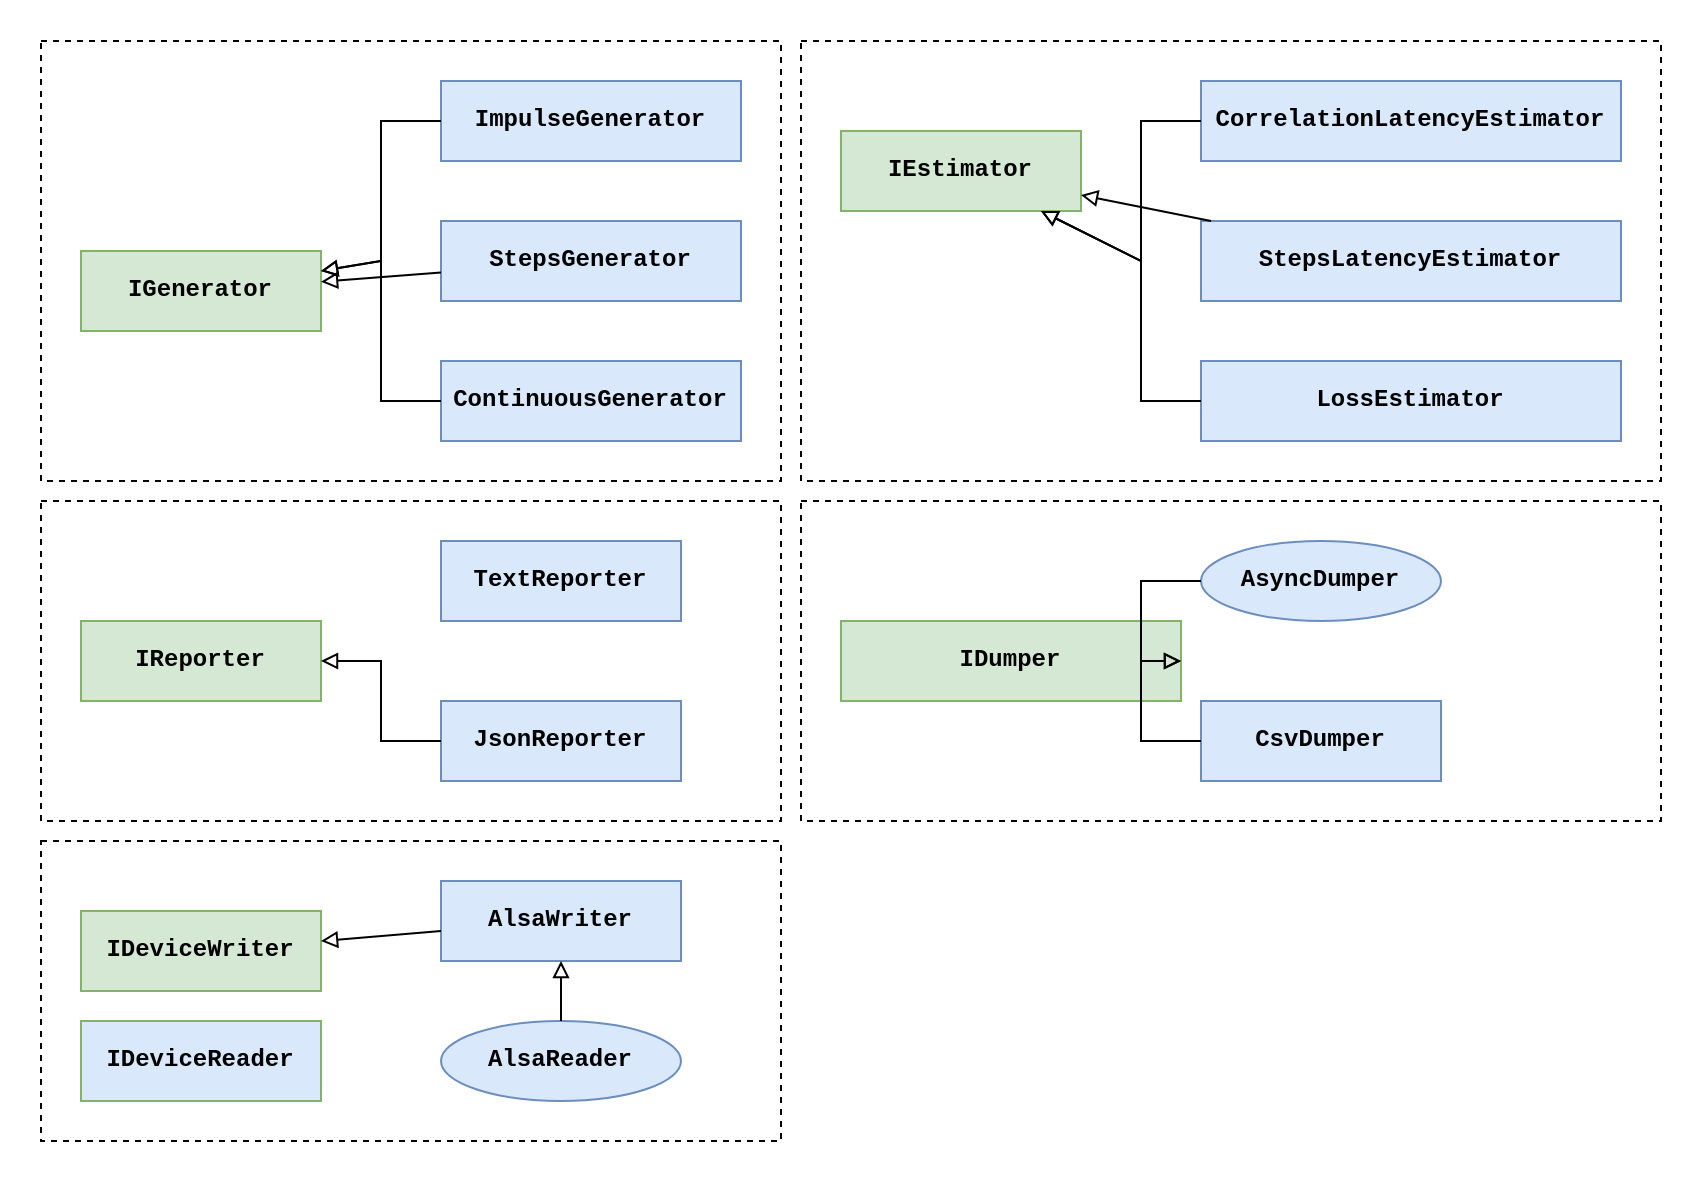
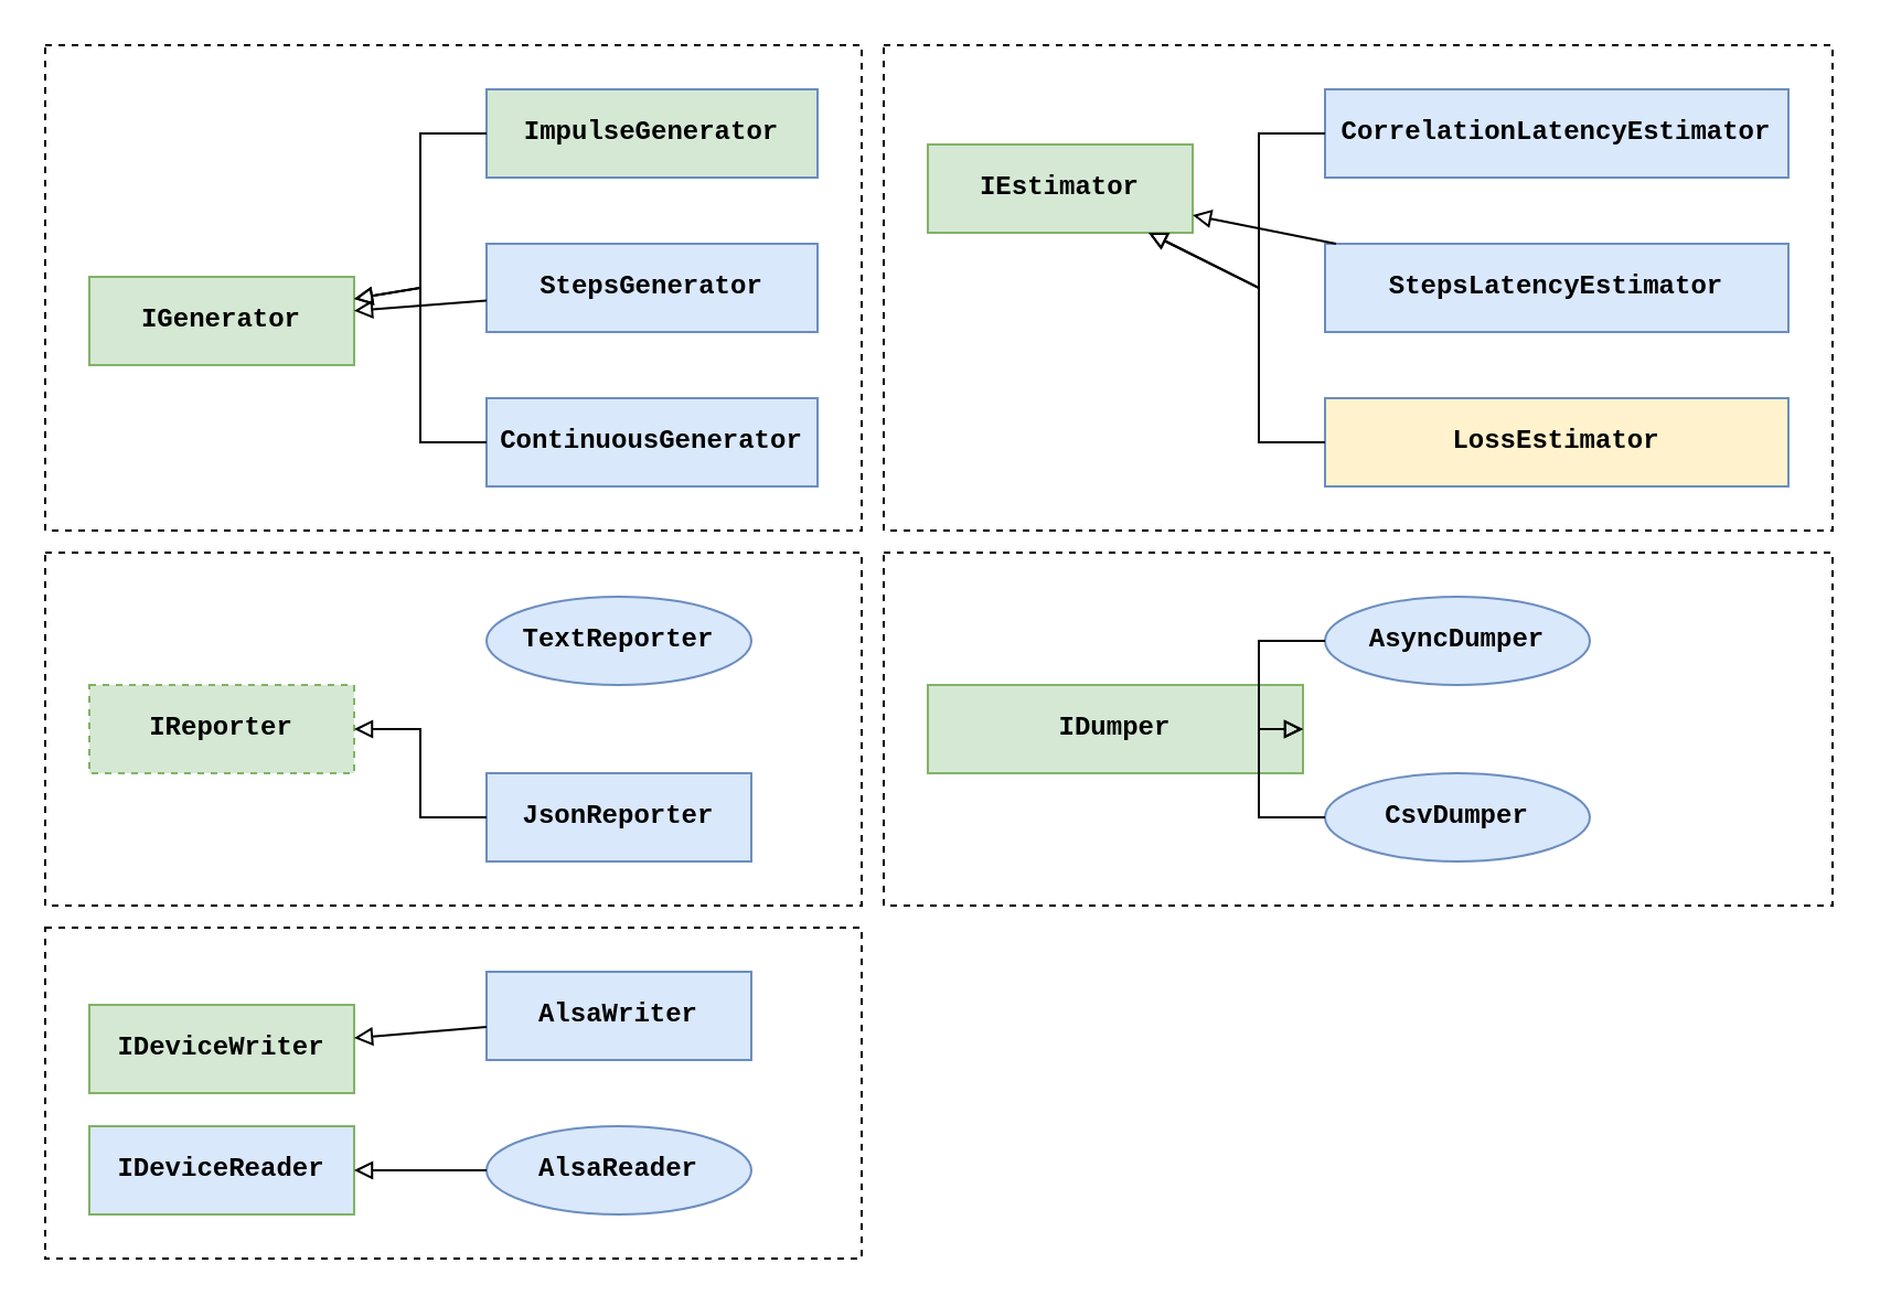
- <mxCell id="12" value="&lt;b&gt;ImpulseGenerator&lt;/b&gt;" style="rounded=0;whiteSpace=wrap;html=1;fontFamily=Courier New;fillColor=#dae8fc;strokeColor=#6c8ebf;" vertex="1" parent="1"><mxGeometry x="220" y="40" width="150" height="40" as="geometry" /></mxCell>
+ <mxCell id="12" value="&lt;b&gt;ImpulseGenerator&lt;/b&gt;" style="rounded=0;whiteSpace=wrap;html=1;fontFamily=Courier New;fillColor=#d5e8d4;strokeColor=#6c8ebf;" vertex="1" parent="1"><mxGeometry x="220" y="40" width="150" height="40" as="geometry" /></mxCell>
- <mxCell id="17" value="&lt;b&gt;LossEstimator&lt;/b&gt;" style="rounded=0;whiteSpace=wrap;html=1;fontFamily=Courier New;fillColor=#dae8fc;strokeColor=#6c8ebf;" vertex="1" parent="1"><mxGeometry x="600" y="180" width="210" height="40" as="geometry" /></mxCell>
+ <mxCell id="17" value="&lt;b&gt;LossEstimator&lt;/b&gt;" style="rounded=0;whiteSpace=wrap;html=1;fontFamily=Courier New;fillColor=#fff2cc;strokeColor=#6c8ebf;" vertex="1" parent="1"><mxGeometry x="600" y="180" width="210" height="40" as="geometry" /></mxCell>
- <mxCell id="21" value="&lt;b&gt;TextReporter&lt;/b&gt;" style="rounded=0;whiteSpace=wrap;html=1;fontFamily=Courier New;fillColor=#dae8fc;strokeColor=#6c8ebf;" vertex="1" parent="1"><mxGeometry x="220" y="270" width="120" height="40" as="geometry" /></mxCell>
+ <mxCell id="21" value="&lt;b&gt;TextReporter&lt;/b&gt;" style="ellipse;whiteSpace=wrap;html=1;fontFamily=Courier New;fillColor=#dae8fc;strokeColor=#6c8ebf;" vertex="1" parent="1"><mxGeometry x="220" y="270" width="120" height="40" as="geometry" /></mxCell>
- <mxCell id="19" value="&lt;b&gt;IReporter&lt;/b&gt;" style="rounded=0;whiteSpace=wrap;html=1;fontFamily=Courier New;fillColor=#d5e8d4;strokeColor=#82b366;" vertex="1" parent="1"><mxGeometry y="310" width="120" height="40" as="geometry" x="40" /></mxCell>
+ <mxCell id="19" value="&lt;b&gt;IReporter&lt;/b&gt;" style="rounded=0;whiteSpace=wrap;html=1;fontFamily=Courier New;fillColor=#d5e8d4;strokeColor=#82b366;dashed=1;" vertex="1" parent="1"><mxGeometry y="310" width="120" height="40" as="geometry" x="40" /></mxCell>
- <mxCell id="23" value="&lt;b&gt;CsvDumper&lt;/b&gt;" style="rounded=0;whiteSpace=wrap;html=1;fontFamily=Courier New;fillColor=#dae8fc;strokeColor=#6c8ebf;" vertex="1" parent="1"><mxGeometry x="600" y="350" width="120" height="40" as="geometry" /></mxCell>
+ <mxCell id="23" value="&lt;b&gt;CsvDumper&lt;/b&gt;" style="ellipse;whiteSpace=wrap;html=1;fontFamily=Courier New;fillColor=#dae8fc;strokeColor=#6c8ebf;" vertex="1" parent="1"><mxGeometry x="600" y="350" width="120" height="40" as="geometry" /></mxCell>
- <mxCell id="26" value="" style="endArrow=block;html=1;rounded=0;endFill=0;" edge="1" parent="1" source="10" target="8"><mxGeometry width="50" height="50" relative="1" as="geometry"><mxPoint x="-250" y="540" as="sourcePoint" /><mxPoint x="-290" y="540" as="targetPoint" /></mxGeometry></mxCell>
+ <mxCell id="26" value="" style="endArrow=block;html=1;rounded=0;endFill=0;" edge="1" parent="1" source="10" target="9"><mxGeometry width="50" height="50" relative="1" as="geometry"><mxPoint x="-250" y="540" as="sourcePoint" /><mxPoint x="-290" y="540" as="targetPoint" /></mxGeometry></mxCell>
